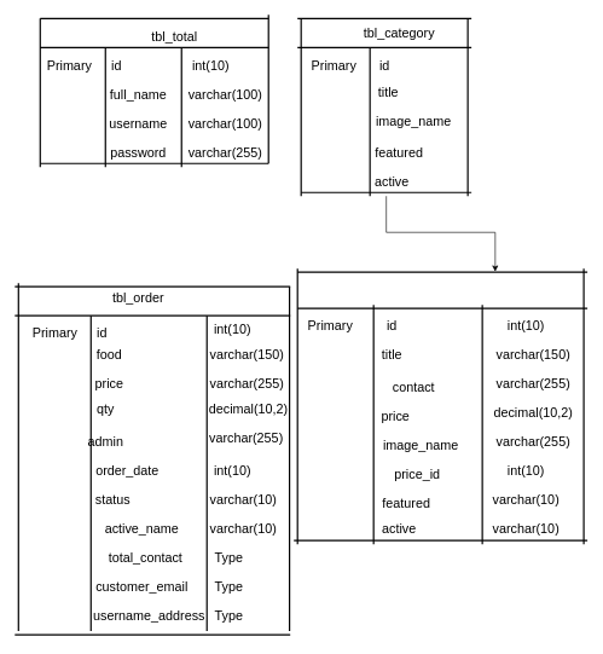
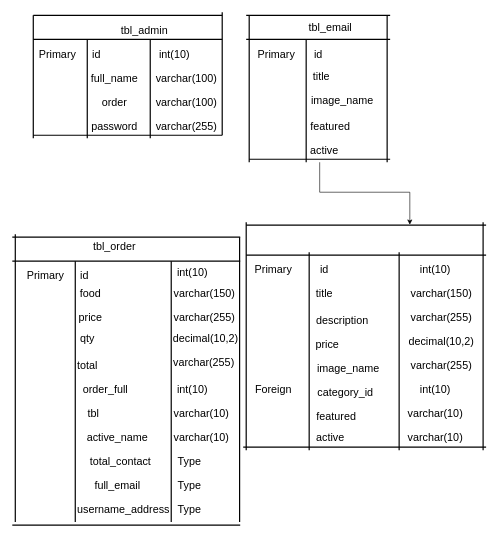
- <mxCell id="23" value="tbl_category" style="text;html=1;align=center;verticalAlign=middle;resizable=0;points=[];autosize=1;strokeColor=none;fillColor=none;fontSize=18;" vertex="1" parent="1"><mxGeometry x="490" y="25" width="120" height="40" as="geometry" /></mxCell>
+ <mxCell id="23" value="tbl_email" style="text;html=1;align=center;verticalAlign=middle;resizable=0;points=[];autosize=1;strokeColor=none;fillColor=none;fontSize=18;" vertex="1" parent="1"><mxGeometry x="490" y="25" width="120" height="40" as="geometry" /></mxCell>
- <mxCell id="4" value="&lt;font style=&quot;font-size: 18px;&quot;&gt;tbl_total&lt;/font&gt;" style="text;html=1;align=center;verticalAlign=middle;resizable=0;points=[];autosize=1;strokeColor=none;fillColor=none;" vertex="1" parent="1"><mxGeometry x="190" y="30" width="100" height="40" as="geometry" /></mxCell>
+ <mxCell id="4" value="&lt;font style=&quot;font-size: 18px;&quot;&gt;tbl_admin&lt;/font&gt;" style="text;html=1;align=center;verticalAlign=middle;resizable=0;points=[];autosize=1;strokeColor=none;fillColor=none;" vertex="1" parent="1"><mxGeometry x="190" y="30" width="100" height="40" as="geometry" /></mxCell>
- <mxCell id="10" value="username" style="text;html=1;align=center;verticalAlign=middle;resizable=0;points=[];autosize=1;strokeColor=none;fillColor=none;fontSize=18;" vertex="1" parent="1"><mxGeometry x="140" y="150" width="100" height="40" as="geometry" /></mxCell>
+ <mxCell id="10" value="order" style="text;html=1;align=center;verticalAlign=middle;resizable=0;points=[];autosize=1;strokeColor=none;fillColor=none;fontSize=18;" vertex="1" parent="1"><mxGeometry x="140" y="150" width="100" height="40" as="geometry" /></mxCell>
- <mxCell id="40" value="contact" style="text;html=1;align=center;verticalAlign=middle;resizable=0;points=[];autosize=1;strokeColor=none;fillColor=none;fontSize=18;" vertex="1" parent="1"><mxGeometry x="515" y="515" width="110" height="40" as="geometry" /></mxCell>
+ <mxCell id="40" value="description" style="text;html=1;align=center;verticalAlign=middle;resizable=0;points=[];autosize=1;strokeColor=none;fillColor=none;fontSize=18;" vertex="1" parent="1"><mxGeometry x="515" y="515" width="110" height="40" as="geometry" /></mxCell>
- <mxCell id="68" value="admin" style="text;html=1;align=center;verticalAlign=middle;resizable=0;points=[];autosize=1;strokeColor=none;fillColor=none;fontSize=18;" vertex="1" parent="1"><mxGeometry x="115" y="590" width="60" height="40" as="geometry" /></mxCell>
+ <mxCell id="68" value="total" style="text;html=1;align=center;verticalAlign=middle;resizable=0;points=[];autosize=1;strokeColor=none;fillColor=none;fontSize=18;" vertex="1" parent="1"><mxGeometry x="115" y="590" width="60" height="40" as="geometry" /></mxCell>
- <mxCell id="69" value="order_date" style="text;html=1;align=center;verticalAlign=middle;resizable=0;points=[];autosize=1;strokeColor=none;fillColor=none;fontSize=18;" vertex="1" parent="1"><mxGeometry x="120" y="630" width="110" height="40" as="geometry" /></mxCell>
+ <mxCell id="69" value="order_full" style="text;html=1;align=center;verticalAlign=middle;resizable=0;points=[];autosize=1;strokeColor=none;fillColor=none;fontSize=18;" vertex="1" parent="1"><mxGeometry x="120" y="630" width="110" height="40" as="geometry" /></mxCell>
+ <mxCell id="46" value="Foreign" style="text;html=1;align=center;verticalAlign=middle;resizable=0;points=[];autosize=1;strokeColor=none;fillColor=none;fontSize=18;" vertex="1" parent="1"><mxGeometry x="415" y="630" width="80" height="40" as="geometry" /></mxCell>
- <mxCell id="43" value="price_id" style="text;html=1;align=center;verticalAlign=middle;resizable=0;points=[];autosize=1;strokeColor=none;fillColor=none;fontSize=18;" vertex="1" parent="1"><mxGeometry x="515" y="635" width="120" height="40" as="geometry" /></mxCell>
+ <mxCell id="43" value="category_id" style="text;html=1;align=center;verticalAlign=middle;resizable=0;points=[];autosize=1;strokeColor=none;fillColor=none;fontSize=18;" vertex="1" parent="1"><mxGeometry x="515" y="635" width="120" height="40" as="geometry" /></mxCell>
- <mxCell id="70" value="status" style="text;html=1;align=center;verticalAlign=middle;resizable=0;points=[];autosize=1;strokeColor=none;fillColor=none;fontSize=18;" vertex="1" parent="1"><mxGeometry x="120" y="670" width="70" height="40" as="geometry" /></mxCell>
+ <mxCell id="70" value="tbl" style="text;html=1;align=center;verticalAlign=middle;resizable=0;points=[];autosize=1;strokeColor=none;fillColor=none;fontSize=18;" vertex="1" parent="1"><mxGeometry x="120" y="670" width="70" height="40" as="geometry" /></mxCell>
- <mxCell id="73" value="customer_email" style="text;html=1;align=center;verticalAlign=middle;resizable=0;points=[];autosize=1;strokeColor=none;fillColor=none;fontSize=18;" vertex="1" parent="1"><mxGeometry x="120" y="790" width="150" height="40" as="geometry" /></mxCell>
+ <mxCell id="73" value="full_email" style="text;html=1;align=center;verticalAlign=middle;resizable=0;points=[];autosize=1;strokeColor=none;fillColor=none;fontSize=18;" vertex="1" parent="1"><mxGeometry x="120" y="790" width="150" height="40" as="geometry" /></mxCell>
